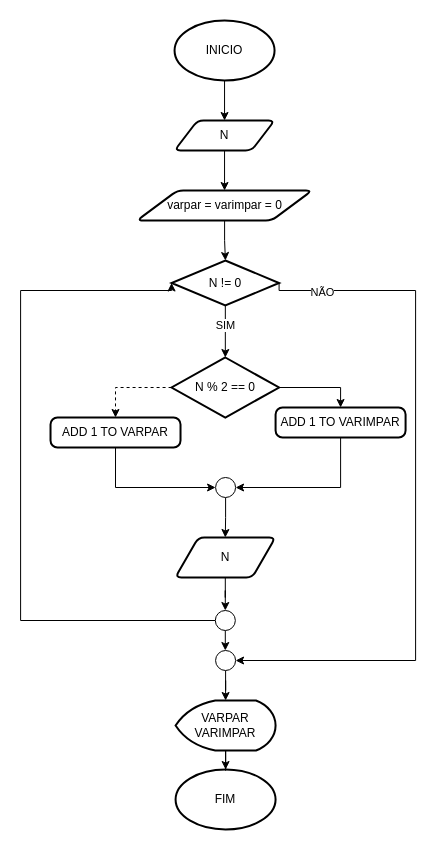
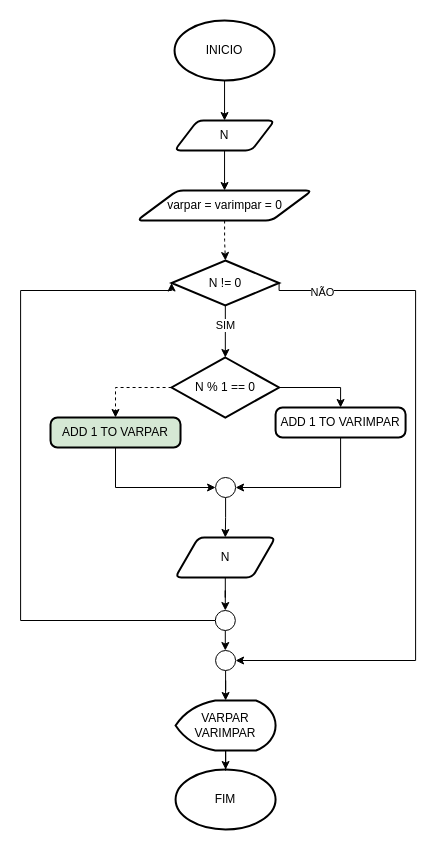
- <mxCell id="30" style="edgeStyle=orthogonalEdgeStyle;rounded=0;orthogonalLoop=1;jettySize=auto;html=1;" edge="1" parent="1" source="31" target="5"><mxGeometry relative="1" as="geometry" /></mxCell>
+ <mxCell id="30" style="edgeStyle=orthogonalEdgeStyle;rounded=0;orthogonalLoop=1;jettySize=auto;html=1;dashed=1;" edge="1" parent="1" source="31" target="5"><mxGeometry relative="1" as="geometry" /></mxCell>
- <mxCell id="10" value="N % 2 == 0" style="strokeWidth=2;html=1;shape=mxgraph.flowchart.decision;whiteSpace=wrap;" parent="1" vertex="1"><mxGeometry x="171.08" y="357" width="107.5" height="60" as="geometry" /></mxCell>
+ <mxCell id="10" value="N % 1 == 0" style="strokeWidth=2;html=1;shape=mxgraph.flowchart.decision;whiteSpace=wrap;" parent="1" vertex="1"><mxGeometry x="171.08" y="357" width="107.5" height="60" as="geometry" /></mxCell>
- <mxCell id="13" value="ADD 1 TO VARPAR" style="rounded=1;whiteSpace=wrap;html=1;absoluteArcSize=1;arcSize=14;strokeWidth=2;" parent="1" vertex="1"><mxGeometry x="50.02" y="417" width="130" height="30" as="geometry" /></mxCell>
+ <mxCell id="13" value="ADD 1 TO VARPAR" style="rounded=1;whiteSpace=wrap;html=1;absoluteArcSize=1;arcSize=14;strokeWidth=2;fillColor=#d5e8d4;" parent="1" vertex="1"><mxGeometry x="50.02" y="417" width="130" height="30" as="geometry" /></mxCell>
